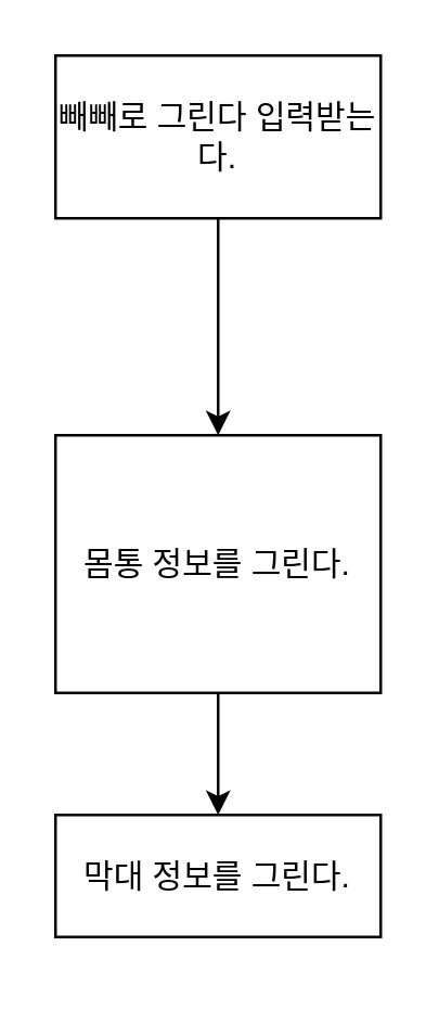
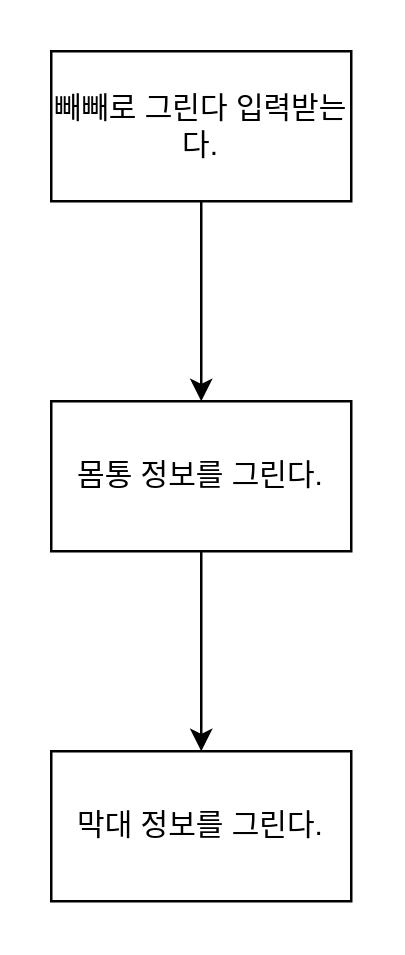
- <mxCell id="5" value="몸통 정보를 그린다." style="rounded=0;whiteSpace=wrap;html=1;" vertex="1" parent="1"><mxGeometry x="20" y="160" width="120" height="95" as="geometry" /></mxCell>
+ <mxCell id="5" value="몸통 정보를 그린다." style="rounded=0;whiteSpace=wrap;html=1;" vertex="1" parent="1"><mxGeometry x="20" y="160" width="120" height="60" as="geometry" /></mxCell>
- <mxCell id="6" value="막대 정보를 그린다." style="rounded=0;whiteSpace=wrap;html=1;" vertex="1" parent="1"><mxGeometry x="20" y="300" width="120" height="45" as="geometry" /></mxCell>
+ <mxCell id="6" value="막대 정보를 그린다." style="rounded=0;whiteSpace=wrap;html=1;" vertex="1" parent="1"><mxGeometry x="20" y="300" width="120" height="60" as="geometry" /></mxCell>
